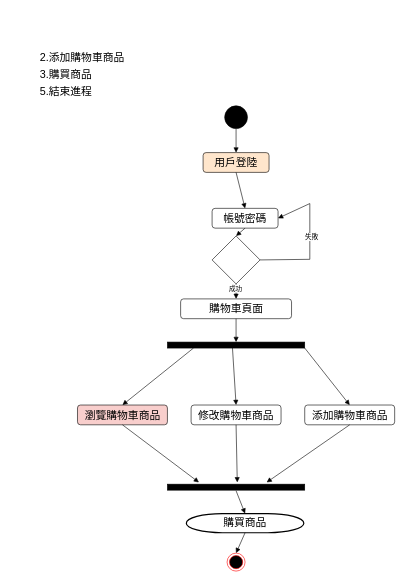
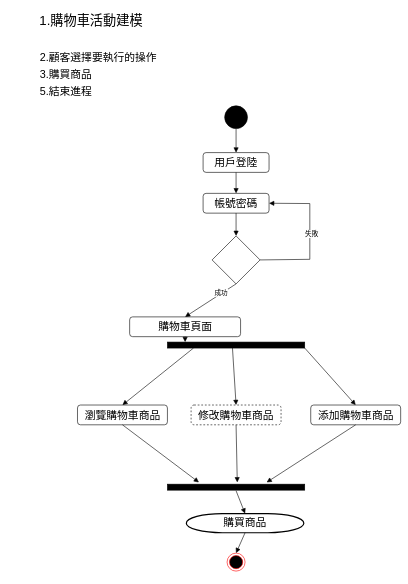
+ <mxCell id="2" value="&lt;font style=&quot;font-size: 22px;&quot;&gt;1.購物車活動建模&lt;/font&gt;" style="text;html=1;strokeColor=none;fillColor=none;align=center;verticalAlign=middle;whiteSpace=wrap;rounded=0;" vertex="1" parent="1"><mxGeometry x="20" y="20" width="263" height="30" as="geometry" /></mxCell>
- <mxCell id="3" value="&lt;font style=&quot;font-size: 18px;&quot;&gt;2.添加購物車商品&lt;/font&gt;" style="text;html=1;strokeColor=none;fillColor=none;align=left;verticalAlign=middle;whiteSpace=wrap;rounded=0;" vertex="1" parent="1"><mxGeometry x="64" y="80" width="221" height="30" as="geometry" /></mxCell>
+ <mxCell id="3" value="&lt;font style=&quot;font-size: 18px;&quot;&gt;2.顧客選擇要執行的操作&lt;/font&gt;" style="text;html=1;strokeColor=none;fillColor=none;align=left;verticalAlign=middle;whiteSpace=wrap;rounded=0;" vertex="1" parent="1"><mxGeometry x="64" y="80" width="221" height="30" as="geometry" /></mxCell>
- <mxCell id="7" value="&lt;font style=&quot;font-size: 18px;&quot;&gt;用戶登陸&lt;/font&gt;" style="rounded=1;whiteSpace=wrap;html=1;fillColor=#ffe6cc;" vertex="1" parent="1"><mxGeometry x="338" y="254" width="110" height="33" as="geometry" /></mxCell>
+ <mxCell id="7" value="&lt;font style=&quot;font-size: 18px;&quot;&gt;用戶登陸&lt;/font&gt;" style="rounded=1;whiteSpace=wrap;html=1;" vertex="1" parent="1"><mxGeometry x="338" y="254" width="110" height="33" as="geometry" /></mxCell>
- <mxCell id="8" value="&lt;font style=&quot;font-size: 18px;&quot;&gt;帳號密碼&lt;/font&gt;" style="rounded=1;whiteSpace=wrap;html=1;" vertex="1" parent="1"><mxGeometry x="353" y="347" width="110" height="33" as="geometry" /></mxCell>
+ <mxCell id="8" value="&lt;font style=&quot;font-size: 18px;&quot;&gt;帳號密碼&lt;/font&gt;" style="rounded=1;whiteSpace=wrap;html=1;" vertex="1" parent="1"><mxGeometry x="338" y="322" width="110" height="33" as="geometry" /></mxCell>
- <mxCell id="10" value="&lt;font style=&quot;font-size: 18px;&quot;&gt;購物車頁面&lt;/font&gt;" style="rounded=1;whiteSpace=wrap;html=1;" vertex="1" parent="1"><mxGeometry x="300.5" y="498" width="185" height="33" as="geometry" /></mxCell>
+ <mxCell id="10" value="&lt;font style=&quot;font-size: 18px;&quot;&gt;購物車頁面&lt;/font&gt;" style="rounded=1;whiteSpace=wrap;html=1;" vertex="1" parent="1"><mxGeometry x="215.5" y="528" width="185" height="33" as="geometry" /></mxCell>
- <mxCell id="12" value="&lt;font style=&quot;font-size: 18px;&quot;&gt;瀏覽購物車商品&lt;/font&gt;" style="rounded=1;whiteSpace=wrap;html=1;fillColor=#f8cecc;" vertex="1" parent="1"><mxGeometry x="128.5" y="675" width="150" height="33" as="geometry" /></mxCell>
+ <mxCell id="12" value="&lt;font style=&quot;font-size: 18px;&quot;&gt;瀏覽購物車商品&lt;/font&gt;" style="rounded=1;whiteSpace=wrap;html=1;" vertex="1" parent="1"><mxGeometry x="128.5" y="675" width="150" height="33" as="geometry" /></mxCell>
- <mxCell id="13" value="&lt;font style=&quot;font-size: 18px;&quot;&gt;修改購物車商品&lt;/font&gt;" style="rounded=1;whiteSpace=wrap;html=1;" vertex="1" parent="1"><mxGeometry x="318" y="675" width="150" height="33" as="geometry" /></mxCell>
+ <mxCell id="13" value="&lt;font style=&quot;font-size: 18px;&quot;&gt;修改購物車商品&lt;/font&gt;" style="rounded=1;whiteSpace=wrap;html=1;dashed=1;" vertex="1" parent="1"><mxGeometry x="318" y="675" width="150" height="33" as="geometry" /></mxCell>
- <mxCell id="14" value="&lt;font style=&quot;font-size: 18px;&quot;&gt;添加購物車商品&lt;/font&gt;" style="rounded=1;whiteSpace=wrap;html=1;" vertex="1" parent="1"><mxGeometry x="507.5" y="675" width="150" height="33" as="geometry" /></mxCell>
+ <mxCell id="14" value="&lt;font style=&quot;font-size: 18px;&quot;&gt;添加購物車商品&lt;/font&gt;" style="rounded=1;whiteSpace=wrap;html=1;" vertex="1" parent="1"><mxGeometry x="517.5" y="675" width="150" height="33" as="geometry" /></mxCell>
